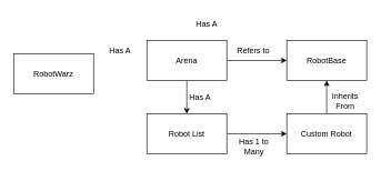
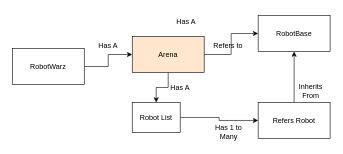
- <mxCell id="4" value="Arena" style="rounded=0;whiteSpace=wrap;html=1;" vertex="1" parent="1"><mxGeometry x="220" y="60" width="120" height="60" as="geometry" /></mxCell>
+ <mxCell id="4" value="Arena" style="rounded=0;whiteSpace=wrap;html=1;fillColor=#ffe6cc;" vertex="1" parent="1"><mxGeometry x="220" y="60" width="120" height="60" as="geometry" /></mxCell>
- <mxCell id="5" value="RobotBase" style="rounded=0;whiteSpace=wrap;html=1;" vertex="1" parent="1"><mxGeometry x="430" y="60" width="120" height="60" as="geometry" /></mxCell>
+ <mxCell id="5" value="RobotBase" style="rounded=0;whiteSpace=wrap;html=1;" vertex="1" parent="1"><mxGeometry x="430" y="25" width="120" height="60" as="geometry" /></mxCell>
+ <mxCell id="8" style="edgeStyle=orthogonalEdgeStyle;rounded=0;orthogonalLoop=1;jettySize=auto;html=1;entryX=0;entryY=0.5;entryDx=0;entryDy=0;" edge="1" parent="1" source="9" target="4"><mxGeometry relative="1" as="geometry" /></mxCell>
- <mxCell id="11" value="Robot List" style="rounded=0;whiteSpace=wrap;html=1;" vertex="1" parent="1"><mxGeometry x="220" y="170" width="120" height="60" as="geometry" /></mxCell>
+ <mxCell id="11" value="Robot List" style="rounded=0;whiteSpace=wrap;html=1;" vertex="1" parent="1"><mxGeometry x="220" y="170" width="80" height="50" as="geometry" /></mxCell>
- <mxCell id="7" value="Custom Robot" style="rounded=0;whiteSpace=wrap;html=1;" vertex="1" parent="1"><mxGeometry x="430" y="170" width="120" height="60" as="geometry" /></mxCell>
+ <mxCell id="7" value="Refers Robot" style="rounded=0;whiteSpace=wrap;html=1;" vertex="1" parent="1"><mxGeometry x="430" y="170" width="120" height="60" as="geometry" /></mxCell>
